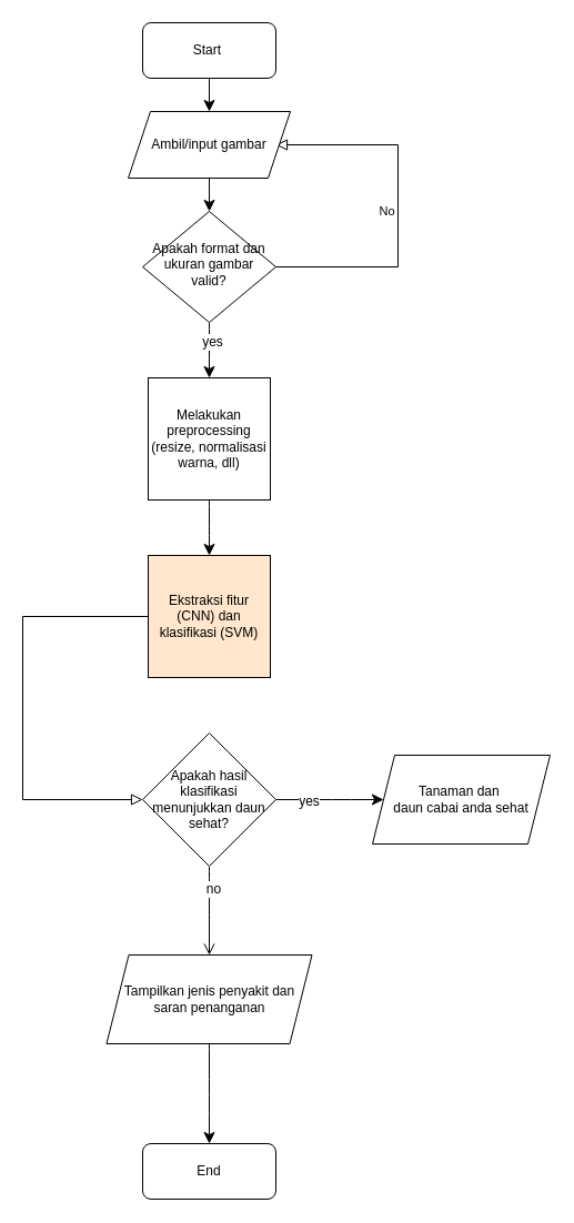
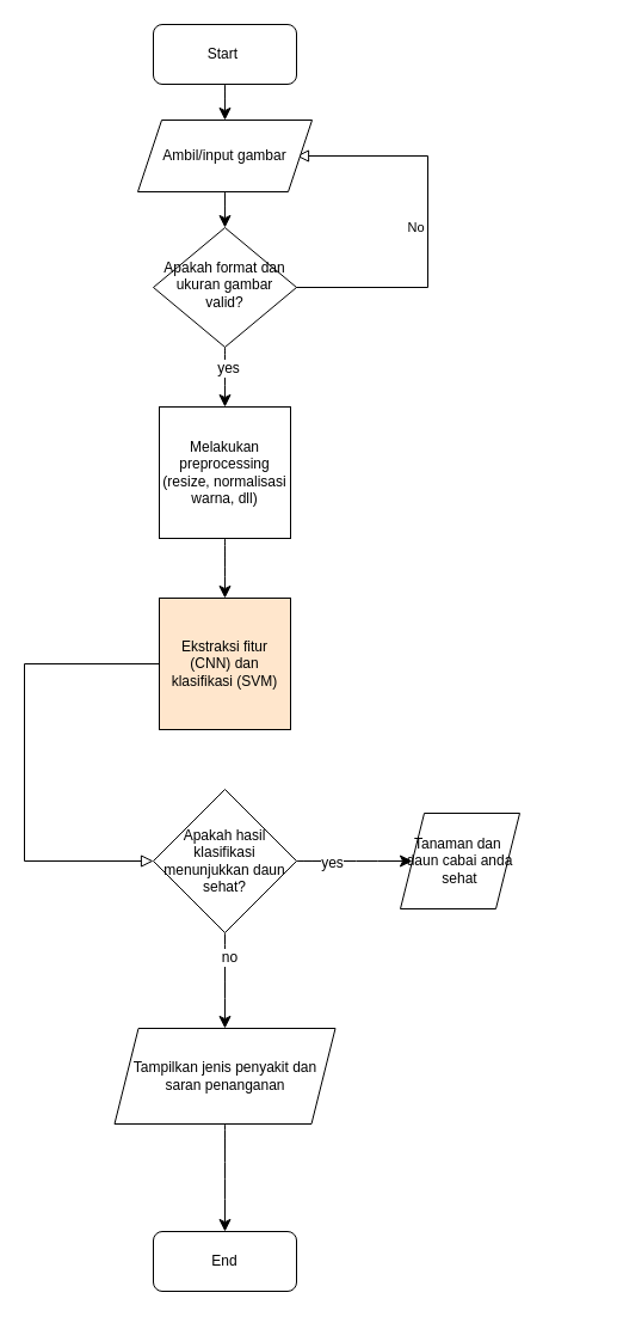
- <mxCell id="16" value="Tanaman dan&amp;nbsp;&lt;div&gt;daun cabai anda sehat&lt;/div&gt;" style="shape=parallelogram;perimeter=parallelogramPerimeter;whiteSpace=wrap;html=1;fixedSize=1;" parent="1" vertex="1"><mxGeometry x="335" y="680" width="160" height="80" as="geometry" /></mxCell>
+ <mxCell id="16" value="Tanaman dan&amp;nbsp;&lt;div&gt;daun cabai anda sehat&lt;/div&gt;" style="shape=parallelogram;perimeter=parallelogramPerimeter;whiteSpace=wrap;html=1;fixedSize=1;" parent="1" vertex="1"><mxGeometry x="335" y="680" width="100" height="80" as="geometry" /></mxCell>
- <mxCell id="13" style="edgeStyle=none;curved=1;rounded=0;orthogonalLoop=1;jettySize=auto;html=1;fontSize=12;startSize=8;endSize=8;exitX=0.5;exitY=1;exitDx=0;exitDy=0;endArrow=open;" parent="1" source="15" target="20" edge="1"><mxGeometry relative="1" as="geometry"><mxPoint x="-12.5" y="830" as="sourcePoint" /></mxGeometry></mxCell>
+ <mxCell id="13" style="edgeStyle=none;curved=1;rounded=0;orthogonalLoop=1;jettySize=auto;html=1;fontSize=12;startSize=8;endSize=8;exitX=0.5;exitY=1;exitDx=0;exitDy=0;" parent="1" source="15" target="20" edge="1"><mxGeometry relative="1" as="geometry"><mxPoint x="-12.5" y="830" as="sourcePoint" /></mxGeometry></mxCell>
